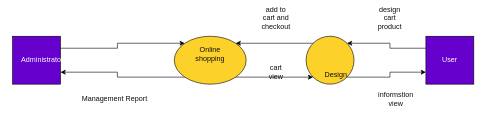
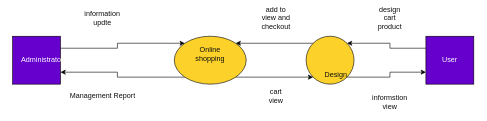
+ <mxCell id="17" value="information updte" style="text;html=1;strokeColor=none;fillColor=none;align=center;verticalAlign=middle;whiteSpace=wrap;rounded=0;fontColor=#0F0F0F;" vertex="1" parent="1"><mxGeometry x="150" y="20" width="40" height="20" as="geometry" /></mxCell>
- <mxCell id="19" value="add to cart and checkout" style="text;html=1;strokeColor=none;fillColor=none;align=center;verticalAlign=middle;whiteSpace=wrap;rounded=0;fontColor=#0F0F0F;" vertex="1" parent="1"><mxGeometry x="440" y="20" width="40" height="20" as="geometry" /></mxCell>
+ <mxCell id="19" value="add to view and checkout" style="text;html=1;strokeColor=none;fillColor=none;align=center;verticalAlign=middle;whiteSpace=wrap;rounded=0;fontColor=#0F0F0F;" vertex="1" parent="1"><mxGeometry x="440" y="20" width="40" height="20" as="geometry" /></mxCell>
- <mxCell id="20" value="cart view" style="text;html=1;strokeColor=none;fillColor=none;align=center;verticalAlign=middle;whiteSpace=wrap;rounded=0;fontColor=#0F0F0F;" vertex="1" parent="1"><mxGeometry x="440" y="110" width="40" height="20" as="geometry" /></mxCell>
+ <mxCell id="20" value="cart view" style="text;html=1;strokeColor=none;fillColor=none;align=center;verticalAlign=middle;whiteSpace=wrap;rounded=0;fontColor=#0F0F0F;" vertex="1" parent="1"><mxGeometry x="440" y="150" width="40" height="20" as="geometry" /></mxCell>
- <mxCell id="18" value="Management Report" style="text;html=1;align=center;verticalAlign=middle;resizable=0;points=[];autosize=1;fontColor=#0F0F0F;" vertex="1" parent="1"><mxGeometry x="125" y="155" width="130" height="20" as="geometry" /></mxCell>
+ <mxCell id="18" value="Management Report" style="text;html=1;align=center;verticalAlign=middle;resizable=0;points=[];autosize=1;fontColor=#0F0F0F;" vertex="1" parent="1"><mxGeometry x="105" y="150" width="130" height="20" as="geometry" /></mxCell>
- <mxCell id="22" value="informstion view" style="text;html=1;strokeColor=none;fillColor=none;align=center;verticalAlign=middle;whiteSpace=wrap;rounded=0;fontColor=#0F0F0F;" vertex="1" parent="1"><mxGeometry x="640" y="155" width="40" height="20" as="geometry" /></mxCell>
+ <mxCell id="22" value="informstion view" style="text;html=1;strokeColor=none;fillColor=none;align=center;verticalAlign=middle;whiteSpace=wrap;rounded=0;fontColor=#0F0F0F;" vertex="1" parent="1"><mxGeometry x="630" y="160" width="40" height="20" as="geometry" /></mxCell>
